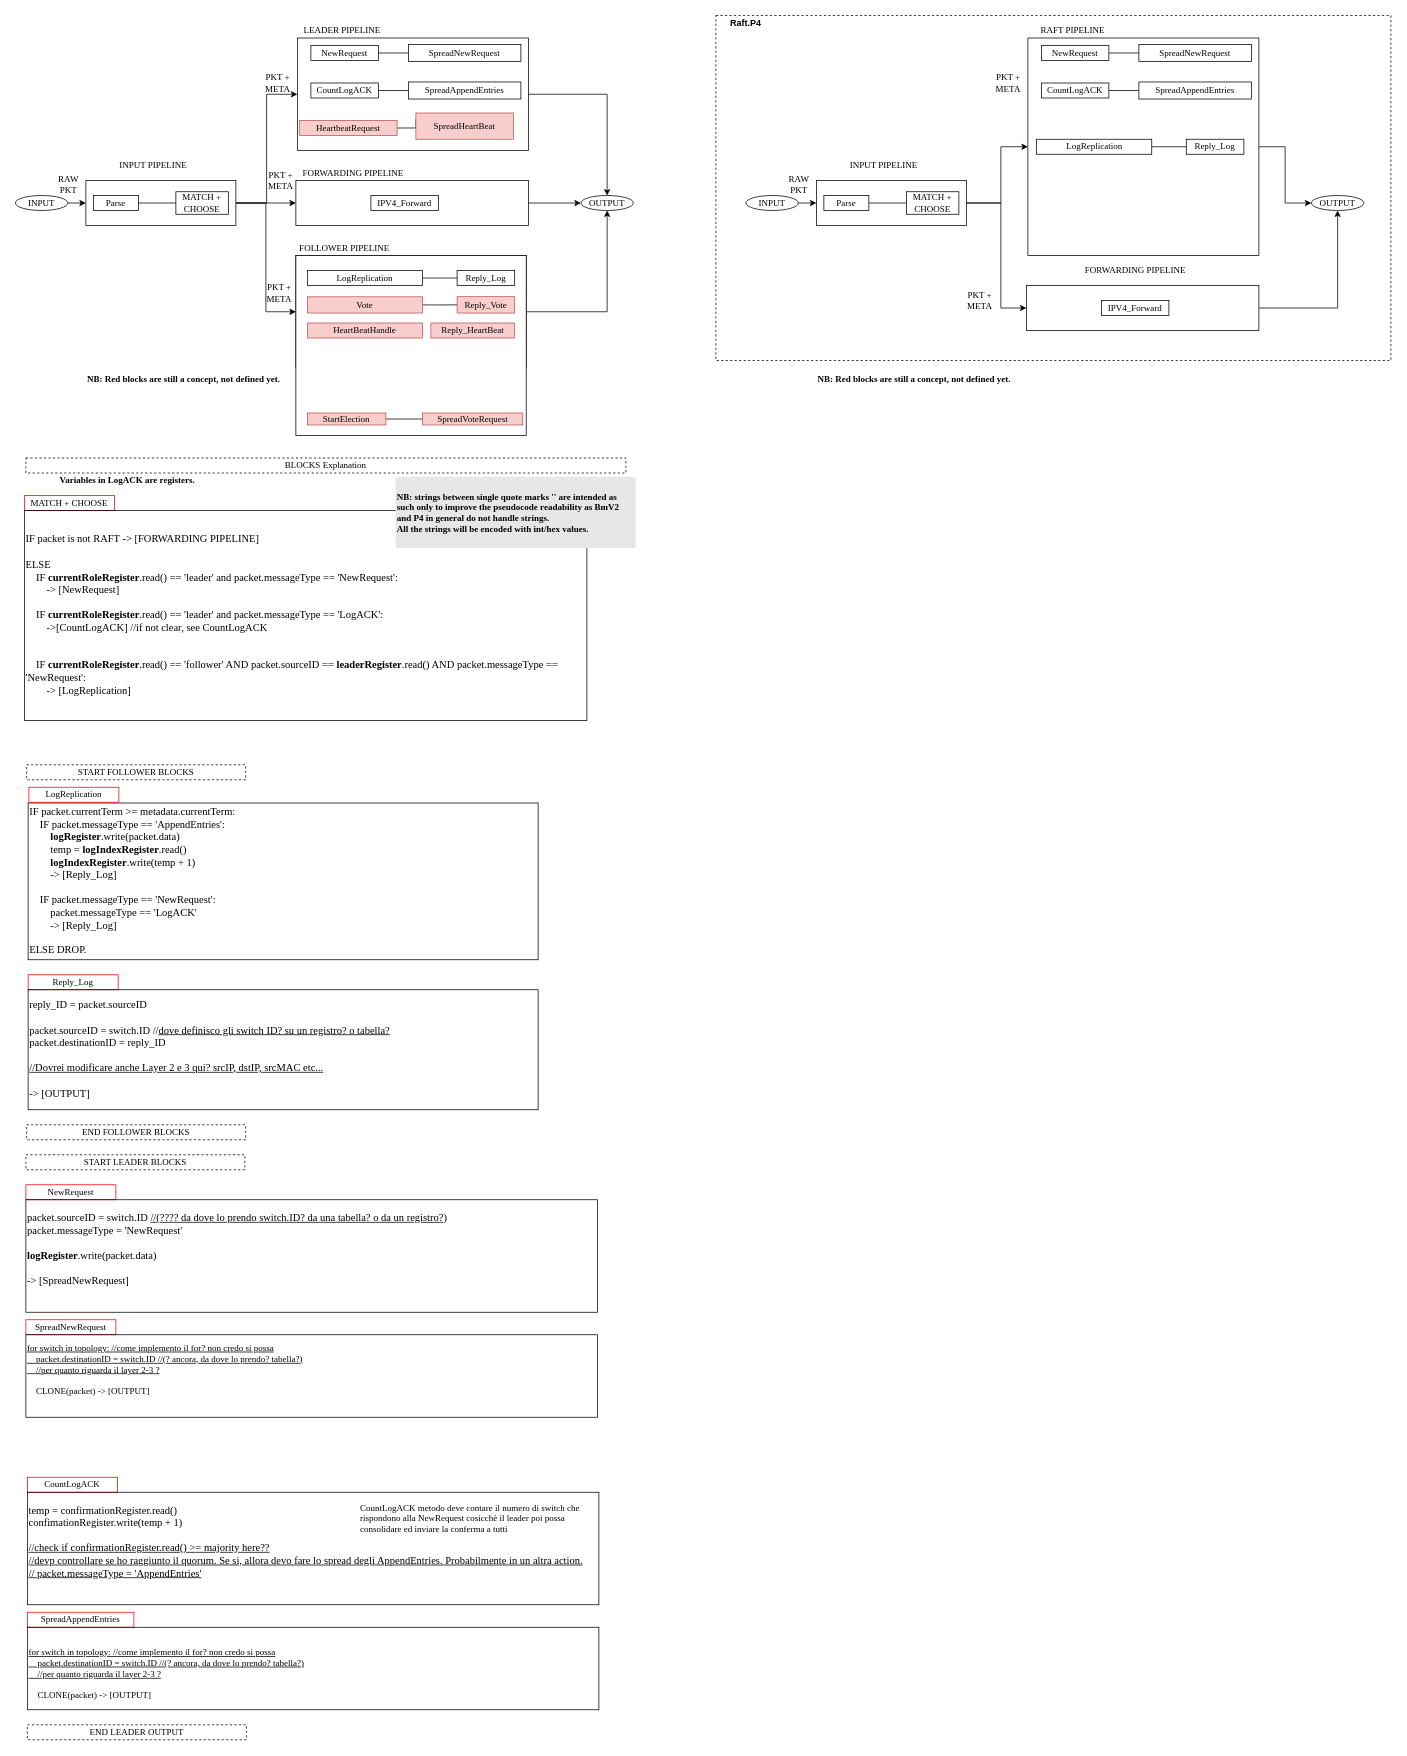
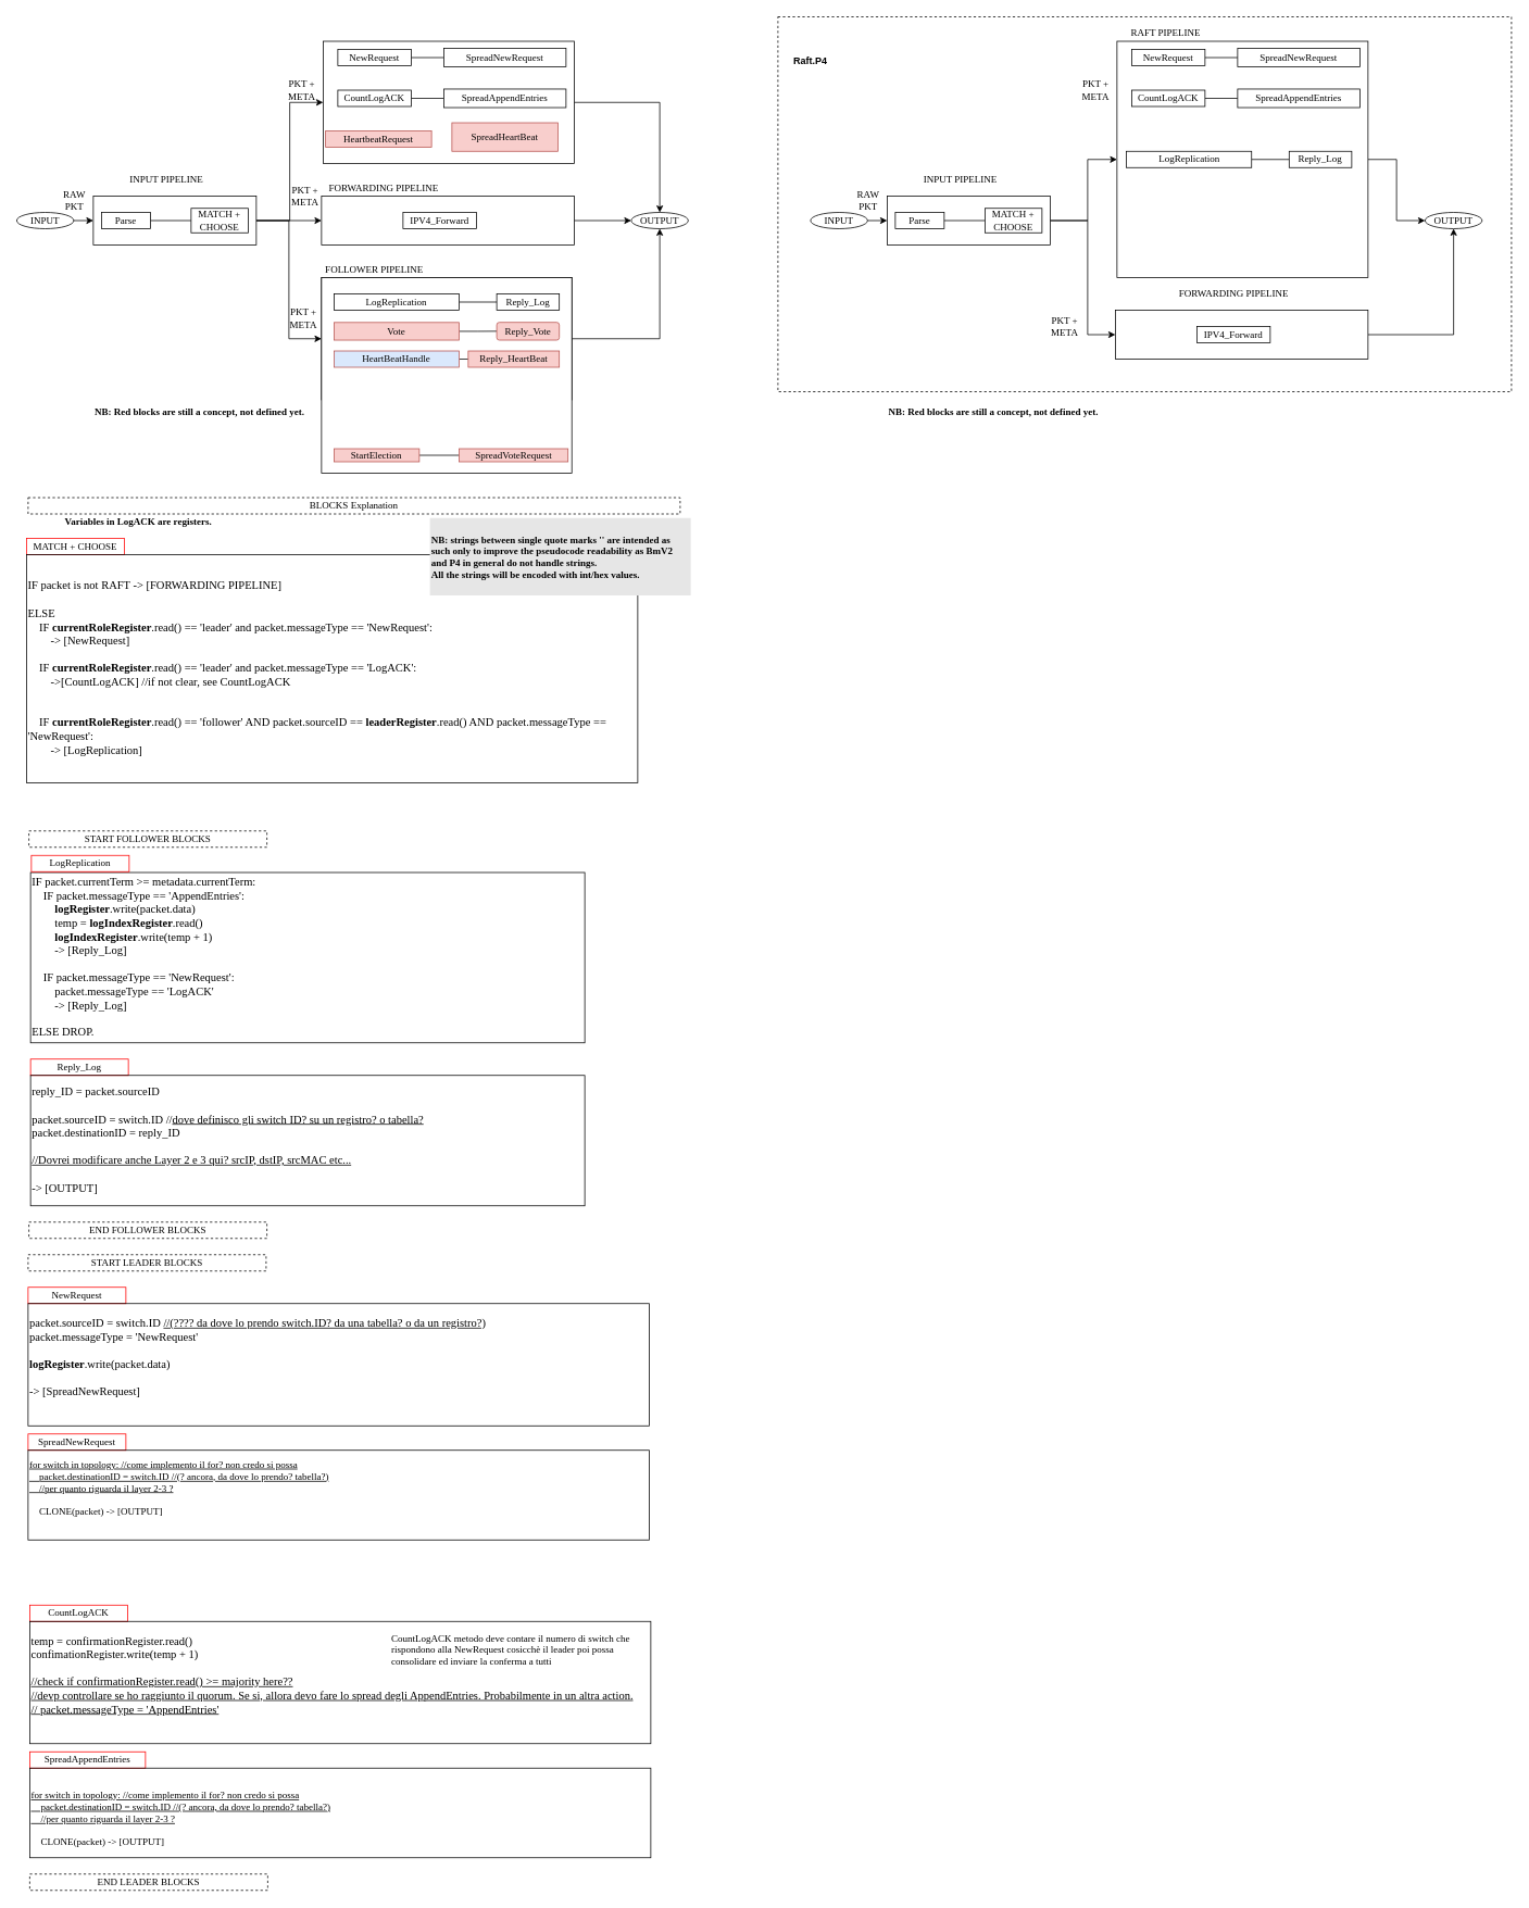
- <mxCell id="111" value="&lt;div&gt;Raft.P4&lt;/div&gt;" style="text;html=1;strokeColor=none;fillColor=none;align=center;verticalAlign=middle;whiteSpace=wrap;rounded=0;dashed=1;labelBorderColor=none;fontStyle=1" vertex="1" parent="1"><mxGeometry x="974" y="20" width="40" height="20" as="geometry" /></mxCell>
+ <mxCell id="111" value="&lt;div&gt;Raft.P4&lt;/div&gt;" style="text;html=1;strokeColor=none;fillColor=none;align=center;verticalAlign=middle;whiteSpace=wrap;rounded=0;dashed=1;labelBorderColor=none;fontStyle=1" vertex="1" parent="1"><mxGeometry x="974" y="65" width="40" height="20" as="geometry" /></mxCell>
- <mxCell id="16" value="LEADER PIPELINE" style="text;html=1;strokeColor=none;fillColor=none;align=center;verticalAlign=middle;whiteSpace=wrap;rounded=0;fontFamily=Lucida Console;" parent="1" vertex="1"><mxGeometry x="396" y="30" width="120" height="20" as="geometry" /></mxCell>
- <mxCell id="71" style="edgeStyle=orthogonalEdgeStyle;rounded=0;orthogonalLoop=1;jettySize=auto;html=1;exitX=1;exitY=0.5;exitDx=0;exitDy=0;entryX=0;entryY=0.25;entryDx=0;entryDy=0;endArrow=none;endFill=0;fontFamily=Lucida Console;" parent="1" source="72" target="73" edge="1"><mxGeometry relative="1" as="geometry" /></mxCell>
- <mxCell id="51" value="Reply_Vote" style="rounded=0;whiteSpace=wrap;html=1;fontFamily=Lucida Console;fillColor=#f8cecc;strokeColor=#b85450;" parent="41" vertex="1"><mxGeometry x="214.97" y="54.9" width="76.77" height="21.82" as="geometry" /></mxCell>
+ <mxCell id="51" value="Reply_Vote" style="whiteSpace=wrap;html=1;fontFamily=Lucida Console;fillColor=#f8cecc;strokeColor=#b85450;rounded=1;" parent="41" vertex="1"><mxGeometry x="214.97" y="54.9" width="76.77" height="21.82" as="geometry" /></mxCell>
- <mxCell id="53" value="HeartBeatHandle" style="rounded=0;whiteSpace=wrap;html=1;fontFamily=Lucida Console;fillColor=#f8cecc;strokeColor=#b85450;" parent="41" vertex="1"><mxGeometry x="15.35" y="90" width="153.55" height="20.01" as="geometry" /></mxCell>
+ <mxCell id="53" value="HeartBeatHandle" style="rounded=0;whiteSpace=wrap;html=1;fontFamily=Lucida Console;fillColor=#dae8fc;strokeColor=#b85450;" parent="41" vertex="1"><mxGeometry x="15.35" y="90" width="153.55" height="20.01" as="geometry" /></mxCell>
+ <mxCell id="52" style="edgeStyle=orthogonalEdgeStyle;rounded=0;orthogonalLoop=1;jettySize=auto;html=1;exitX=1;exitY=0.5;exitDx=0;exitDy=0;entryX=0;entryY=0.5;entryDx=0;entryDy=0;endArrow=none;endFill=0;fontFamily=Lucida Console;" parent="41" source="53" target="54" edge="1"><mxGeometry relative="1" as="geometry" /></mxCell>
- <mxCell id="77" value="END LEADER OUTPUT" style="text;html=1;fillColor=none;align=center;verticalAlign=middle;whiteSpace=wrap;rounded=0;fontFamily=Lucida Console;strokeColor=#000000;dashed=1;" parent="1" vertex="1"><mxGeometry x="36" y="2299" width="292" height="20" as="geometry" /></mxCell>
+ <mxCell id="77" value="END LEADER BLOCKS" style="text;html=1;fillColor=none;align=center;verticalAlign=middle;whiteSpace=wrap;rounded=0;fontFamily=Lucida Console;strokeColor=#000000;dashed=1;" parent="1" vertex="1"><mxGeometry x="36" y="2299" width="292" height="20" as="geometry" /></mxCell>
